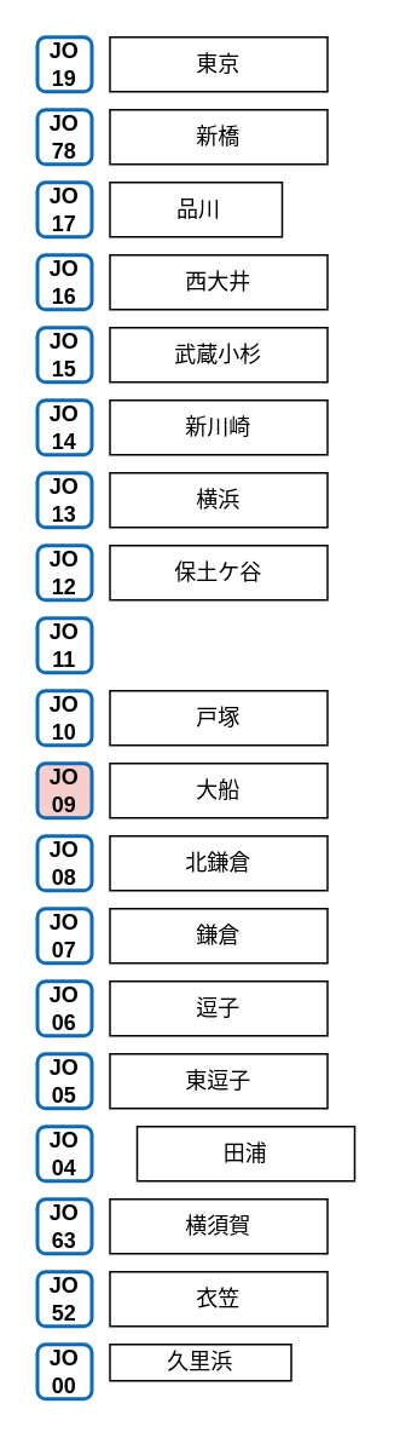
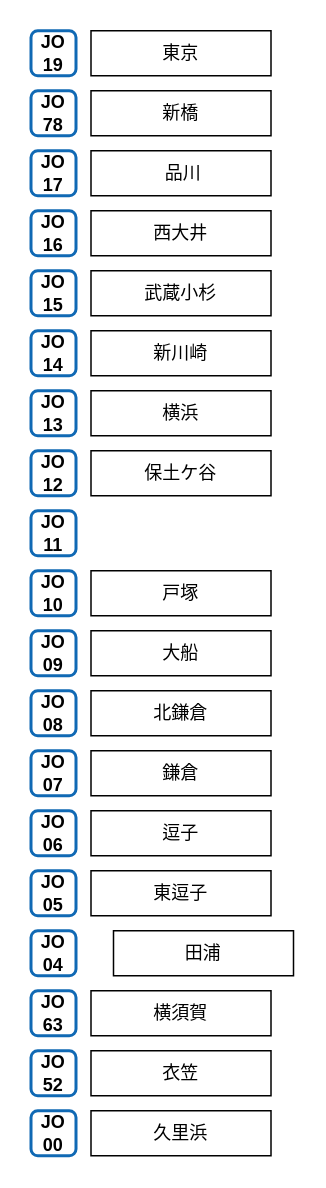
- <mxCell id="27" value="&amp;nbsp;品川" style="rounded=0;whiteSpace=wrap;html=1;" vertex="1" parent="1"><mxGeometry x="60" y="100" width="95" height="30" as="geometry" /></mxCell>
+ <mxCell id="27" value="&amp;nbsp;品川" style="rounded=0;whiteSpace=wrap;html=1;" vertex="1" parent="1"><mxGeometry x="60" y="100" width="120" height="30" as="geometry" /></mxCell>
- <mxCell id="18" value="&lt;b&gt;JO&lt;/b&gt;&lt;div&gt;&lt;b&gt;09&lt;/b&gt;&lt;/div&gt;" style="rounded=1;whiteSpace=wrap;html=1;strokeWidth=2;strokeColor=#1069B4;fillColor=#f8cecc;" vertex="1" parent="1"><mxGeometry x="20" y="420" width="30" height="30" as="geometry" /></mxCell>
+ <mxCell id="18" value="&lt;b&gt;JO&lt;/b&gt;&lt;div&gt;&lt;b&gt;09&lt;/b&gt;&lt;/div&gt;" style="rounded=1;whiteSpace=wrap;html=1;strokeWidth=2;strokeColor=#1069B4;" vertex="1" parent="1"><mxGeometry x="20" y="420" width="30" height="30" as="geometry" /></mxCell>
- <mxCell id="3" value="久里浜" style="rounded=0;whiteSpace=wrap;html=1;" vertex="1" parent="1"><mxGeometry x="60" y="740" width="100" height="20" as="geometry" /></mxCell>
+ <mxCell id="3" value="久里浜" style="rounded=0;whiteSpace=wrap;html=1;" vertex="1" parent="1"><mxGeometry x="60" y="740" width="120" height="30" as="geometry" /></mxCell>
